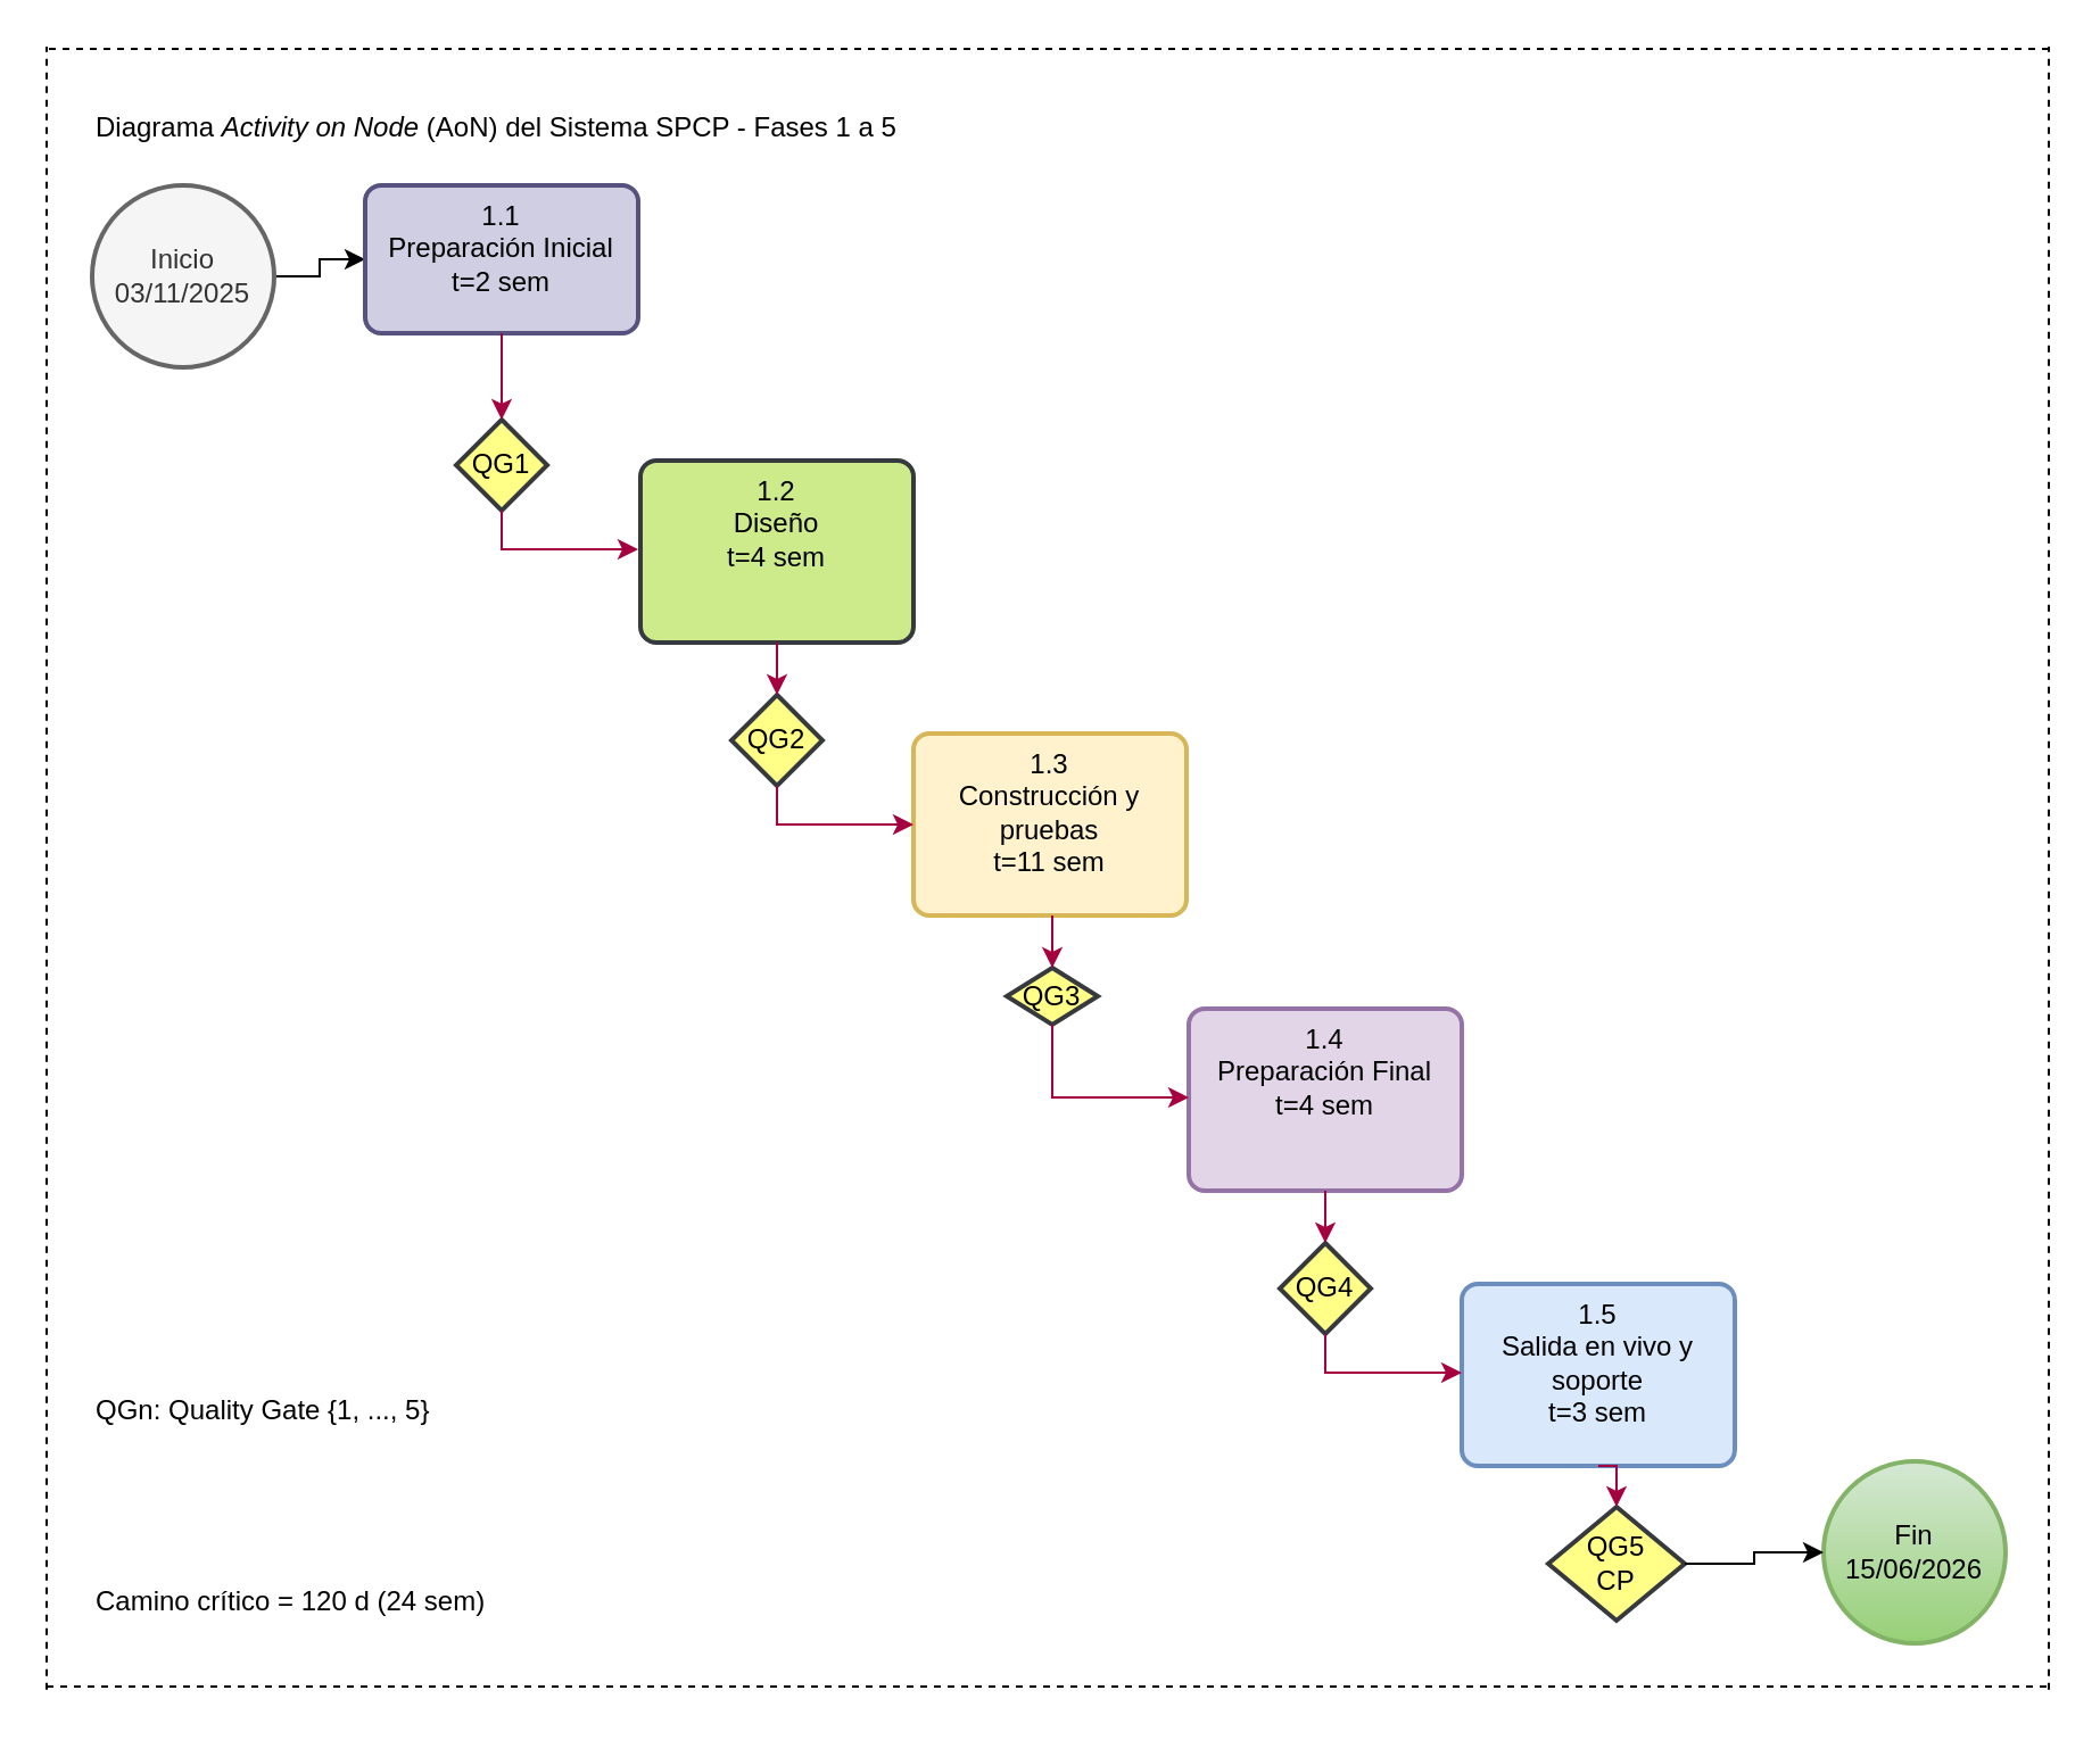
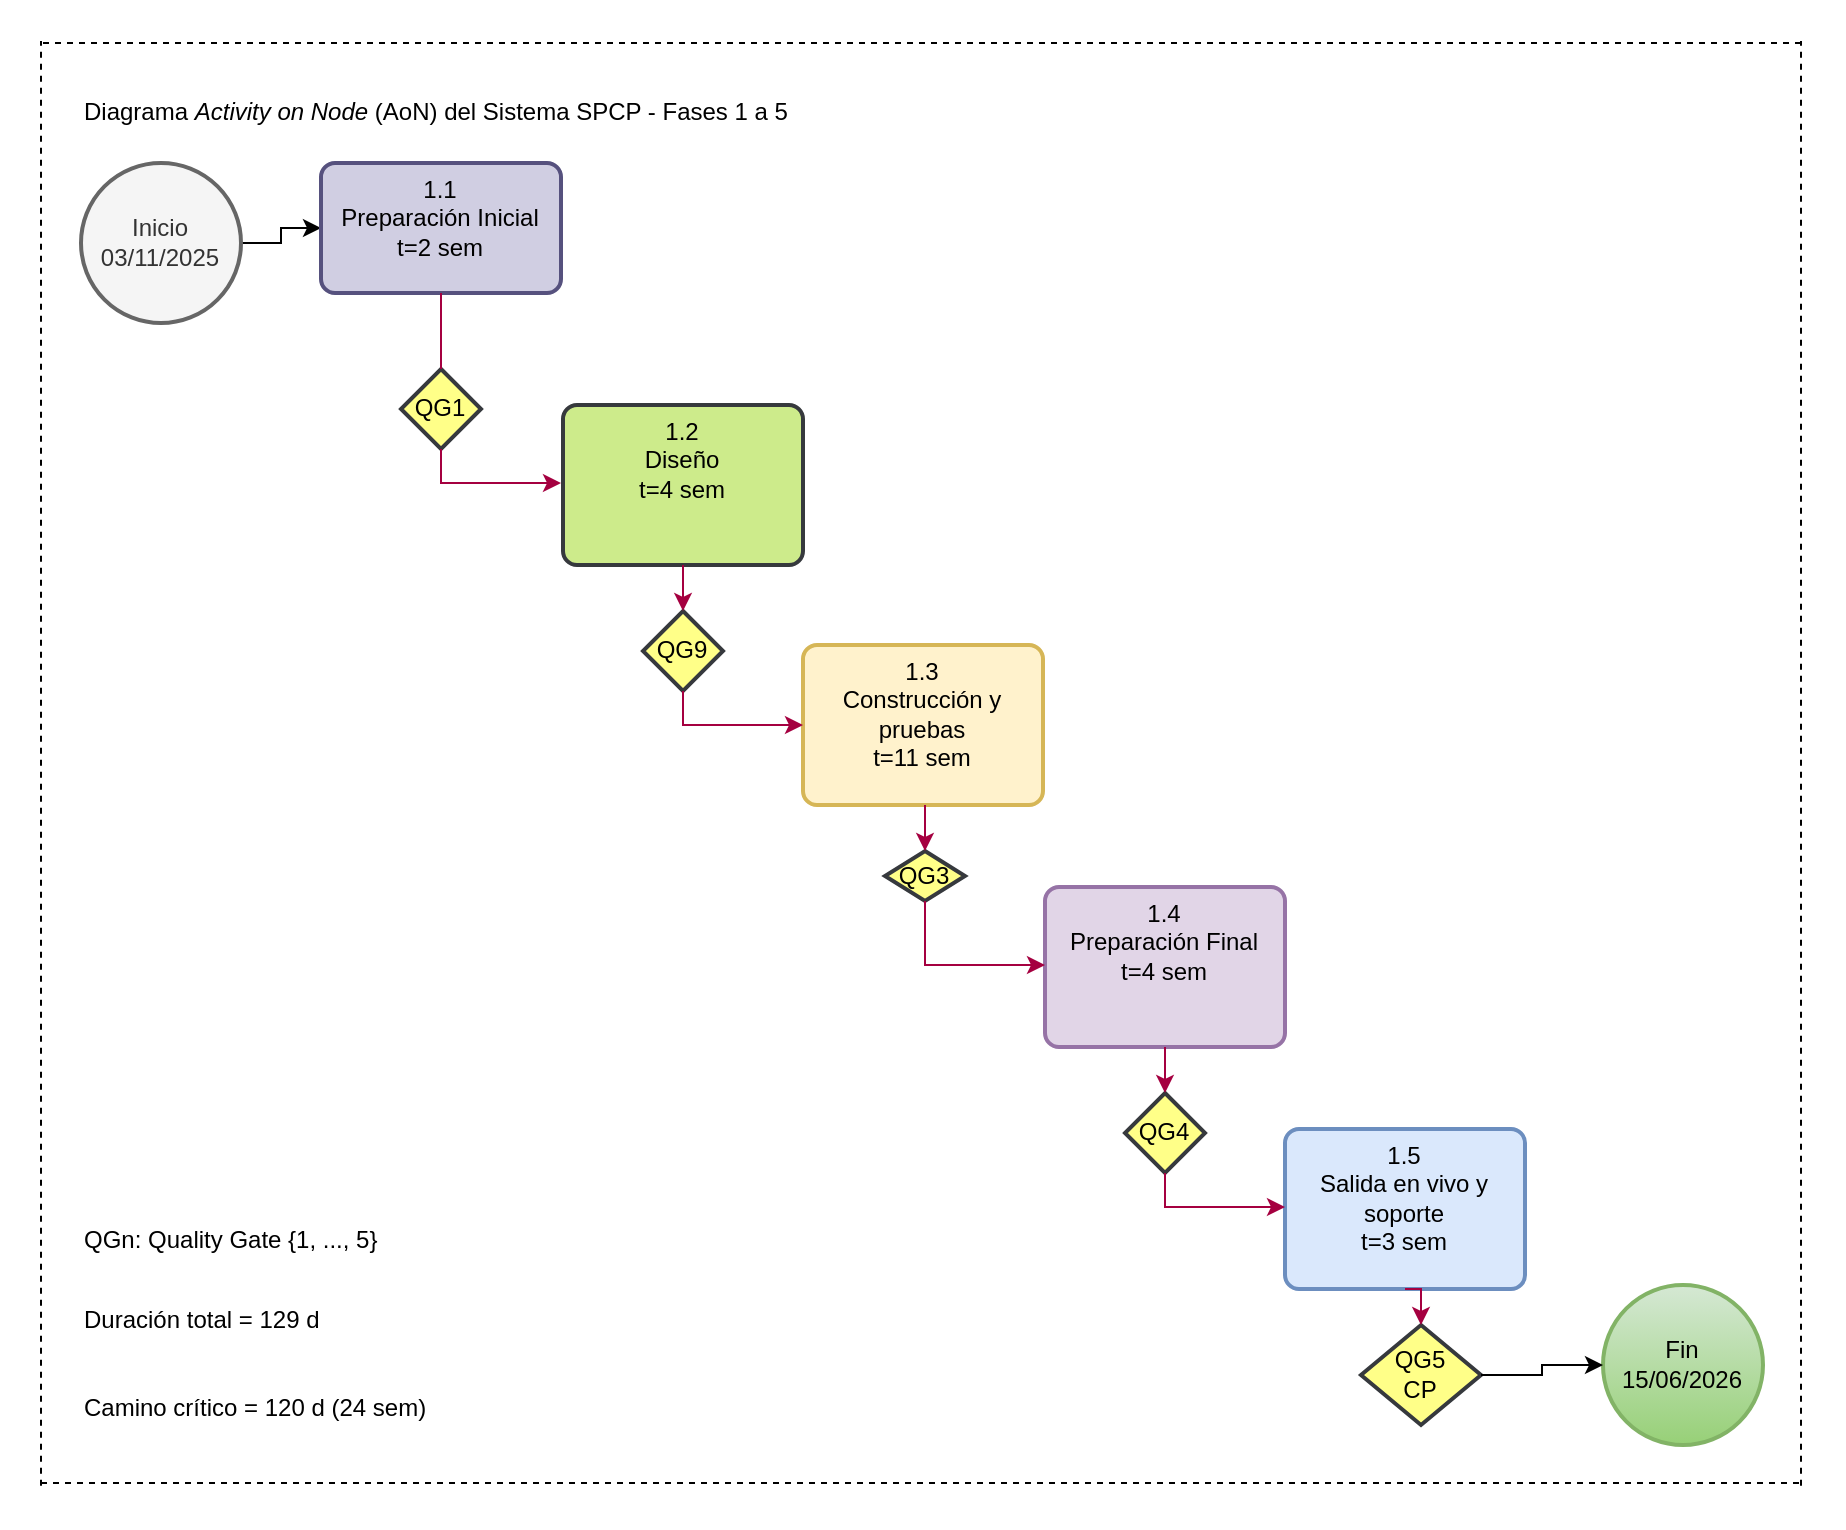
- <mxCell id="13" value="" style="edgeStyle=orthogonalEdgeStyle;rounded=0;orthogonalLoop=1;jettySize=auto;html=1;exitX=0.5;exitY=1;exitDx=0;exitDy=0;entryX=0.5;entryY=0;entryDx=0;entryDy=0;entryPerimeter=0;fillColor=#d80073;strokeColor=#A50040;" edge="1" parent="1" source="5" target="8"><mxGeometry relative="1" as="geometry"><mxPoint x="160" y="321" as="sourcePoint" /><mxPoint x="200" y="321" as="targetPoint" /></mxGeometry></mxCell>
+ <mxCell id="13" value="" style="edgeStyle=orthogonalEdgeStyle;rounded=0;orthogonalLoop=1;jettySize=auto;html=1;exitX=0.5;exitY=1;exitDx=0;exitDy=0;entryX=0.5;entryY=0;entryDx=0;entryDy=0;entryPerimeter=0;fillColor=#d80073;strokeColor=#A50040;endArrow=none;" edge="1" parent="1" source="5" target="8"><mxGeometry relative="1" as="geometry"><mxPoint x="160" y="321" as="sourcePoint" /><mxPoint x="200" y="321" as="targetPoint" /></mxGeometry></mxCell>
- <mxCell id="14" value="QG2" style="strokeWidth=2;html=1;shape=mxgraph.flowchart.decision;whiteSpace=wrap;fillColor=#ffff88;strokeColor=#36393d;" vertex="1" parent="1"><mxGeometry x="321" y="305" width="40" height="40" as="geometry" /></mxCell>
+ <mxCell id="14" value="QG9" style="strokeWidth=2;html=1;shape=mxgraph.flowchart.decision;whiteSpace=wrap;fillColor=#ffff88;strokeColor=#36393d;" vertex="1" parent="1"><mxGeometry x="321" y="305" width="40" height="40" as="geometry" /></mxCell>
+ <mxCell id="29" value="Duración total = 129 d" style="text;strokeColor=none;align=left;fillColor=none;html=1;verticalAlign=middle;whiteSpace=wrap;rounded=0;" vertex="1" parent="1"><mxGeometry x="40" y="645" width="180" height="30" as="geometry" /></mxCell>
